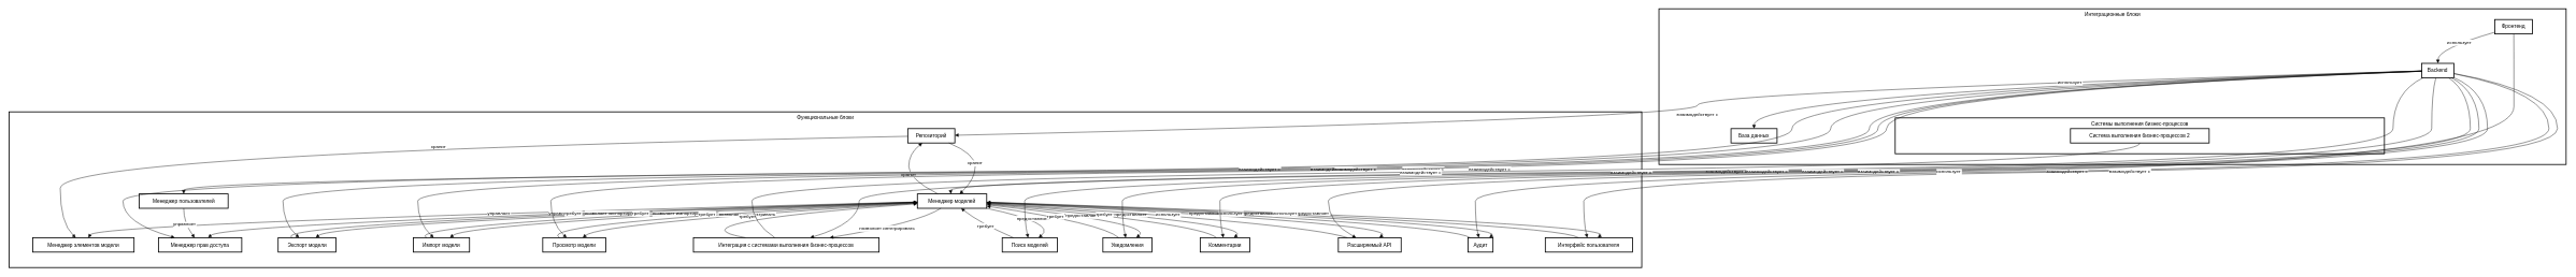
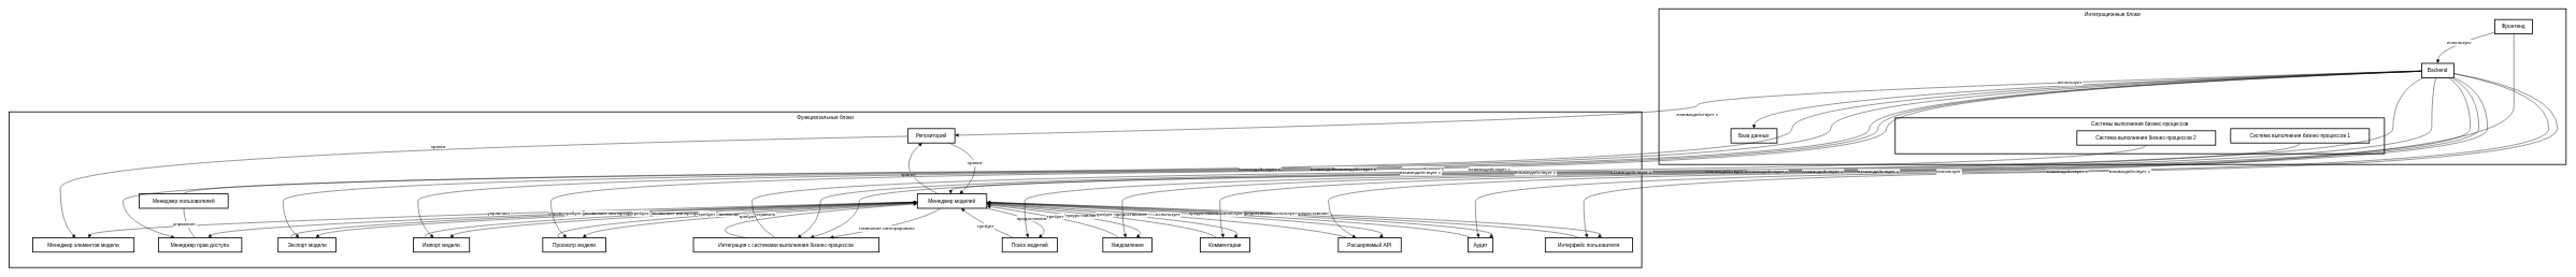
- <mxCell id="8" value="Система выполнения бизнес-процессов 2" style="whiteSpace=wrap;strokeWidth=2;" vertex="1" parent="1"><mxGeometry x="4813.494" y="299" width="322.539" height="33.5" as="geometry" /></mxCell>
+ <mxCell id="8" value="Система выполнения бизнес-процессов 2" style="whiteSpace=wrap;strokeWidth=2;" vertex="1" parent="1"><mxGeometry x="4828.494" y="304" width="322.539" height="33.5" as="geometry" /></mxCell>
+ <mxCell id="7" value="Система выполнения бизнес-процессов 1" style="whiteSpace=wrap;strokeWidth=2;" vertex="1" parent="1"><mxGeometry x="5186.033" y="299" width="322.539" height="33.5" as="geometry" /></mxCell>
+ <mxCell id="67" value="взаимодействует с" style="curved=1;startArrow=none;endArrow=block;exitX=0.5;exitY=1;entryX=0.561;entryY=0;rounded=0;" edge="1" parent="1" source="7" target="17"><mxGeometry relative="1" as="geometry"><Array as="points"><mxPoint x="5347.303" y="382.5" /><mxPoint x="1907.131" y="416.75" /><mxPoint x="1907.131" y="518.75" /></Array></mxGeometry></mxCell>
- <mxCell id="52" value="взаимодействует с" style="curved=1;startArrow=none;endArrow=block;exitX=0;exitY=0.54;entryX=0.5;entryY=0;rounded=0;" edge="1" parent="1" source="3" target="12"><mxGeometry relative="1" as="geometry"><Array as="points"><mxPoint x="4256.092" y="214.75" /><mxPoint x="4256.092" y="382.5" /><mxPoint x="426.205" y="416.75" /></Array></mxGeometry></mxCell>
+ <mxCell id="52" value="взаимодействует с" style="curved=1;startArrow=none;endArrow=none;exitX=0;exitY=0.54;entryX=0.5;entryY=0;rounded=0;" edge="1" parent="1" source="3" target="12"><mxGeometry relative="1" as="geometry"><Array as="points"><mxPoint x="4256.092" y="214.75" /><mxPoint x="4256.092" y="382.5" /><mxPoint x="426.205" y="416.75" /></Array></mxGeometry></mxCell>
- <mxCell id="38" value="управляет" style="curved=1;startArrow=none;endArrow=block;exitX=0.5;exitY=1;entryX=0.435;entryY=0;rounded=0;" edge="1" parent="1" source="12" target="13"><mxGeometry relative="1" as="geometry"><Array as="points"><mxPoint x="426.205" y="518.75" /></Array></mxGeometry></mxCell>
+ <mxCell id="38" value="управляет" style="curved=1;startArrow=none;endArrow=none;exitX=0.5;exitY=1;entryX=0.435;entryY=0;rounded=0;" edge="1" parent="1" source="12" target="13"><mxGeometry relative="1" as="geometry"><Array as="points"><mxPoint x="426.205" y="518.75" /></Array></mxGeometry></mxCell>
